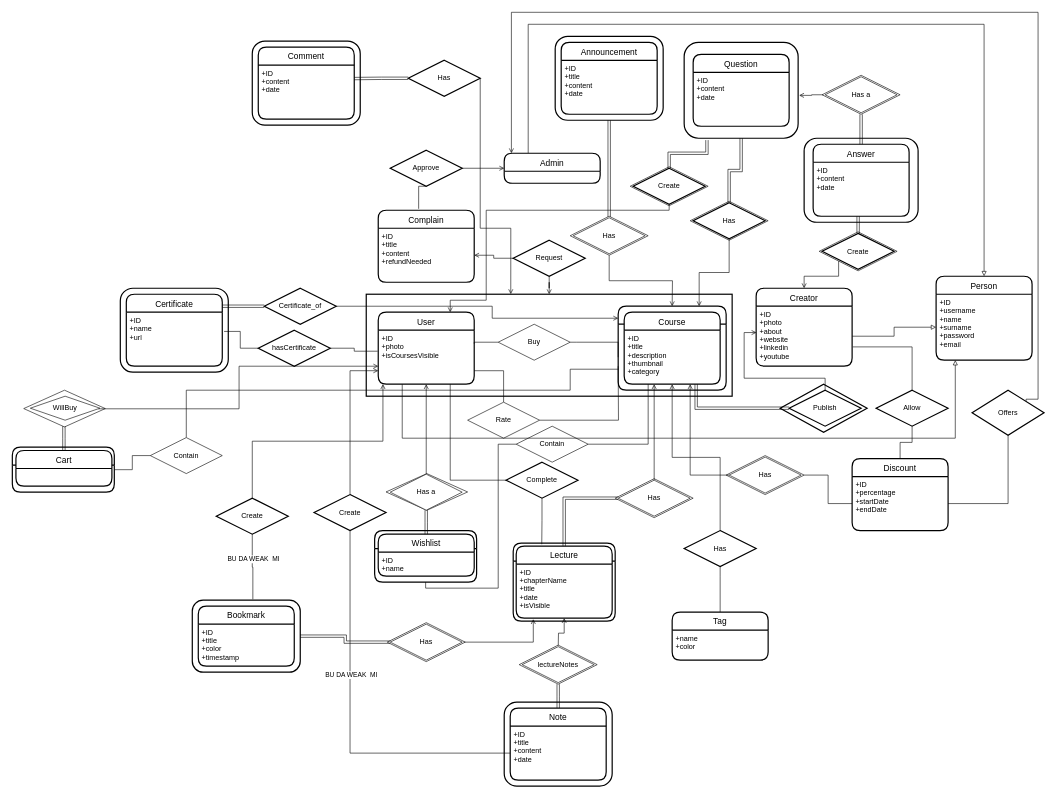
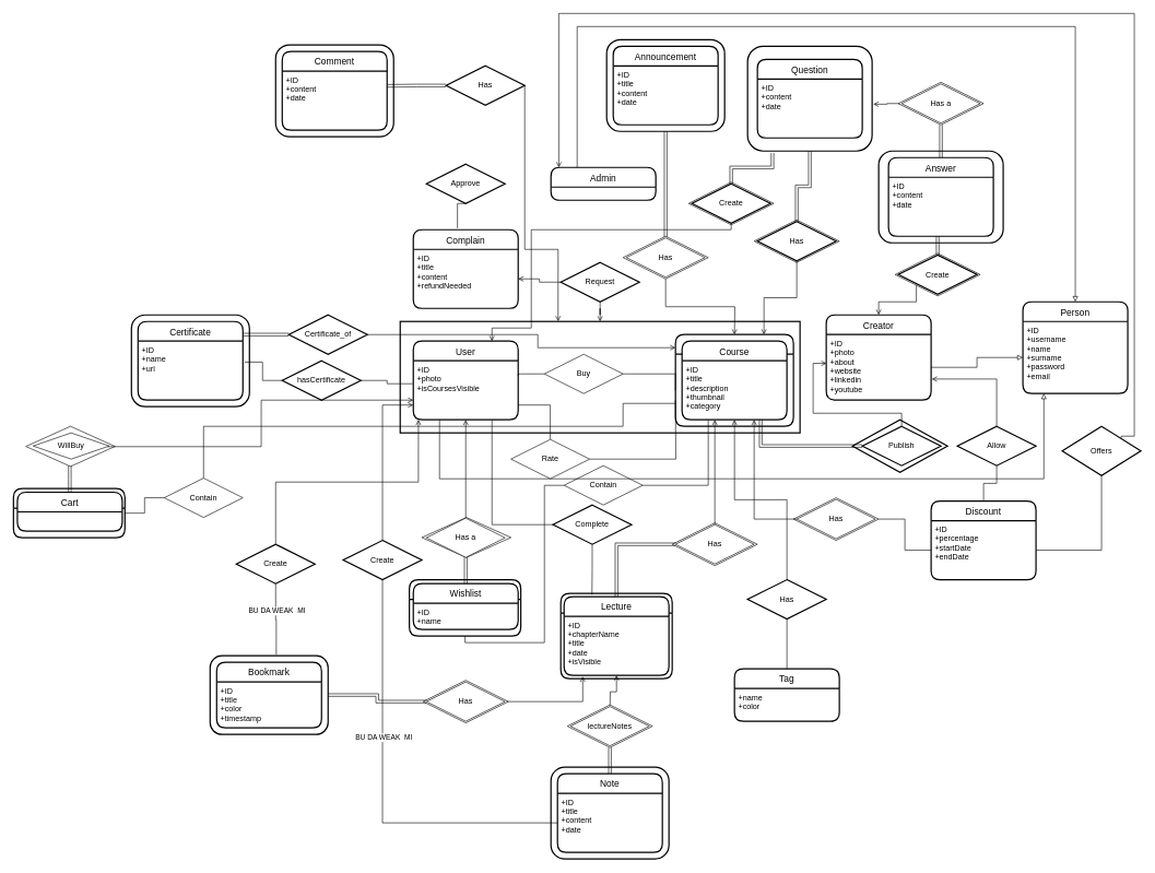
- <mxCell id="75" style="edgeStyle=orthogonalEdgeStyle;rounded=0;orthogonalLoop=1;jettySize=auto;html=1;exitX=1;exitY=0.5;exitDx=0;exitDy=0;entryX=0;entryY=0.5;entryDx=0;entryDy=0;endArrow=open;endFill=0;" parent="1" source="77" target="28" edge="1"><mxGeometry relative="1" as="geometry" /></mxCell>
- <mxCell id="118" style="edgeStyle=orthogonalEdgeStyle;rounded=0;orthogonalLoop=1;jettySize=auto;html=1;entryX=1.006;entryY=0.678;entryDx=0;entryDy=0;entryPerimeter=0;endArrow=none;endFill=0;" parent="1" source="120" target="26" edge="1"><mxGeometry relative="1" as="geometry"><Array as="points"><mxPoint x="1520" y="578" /></Array></mxGeometry></mxCell>
+ <mxCell id="118" style="edgeStyle=orthogonalEdgeStyle;rounded=0;orthogonalLoop=1;jettySize=auto;html=1;entryX=1.006;entryY=0.678;entryDx=0;entryDy=0;entryPerimeter=0;endArrow=open;endFill=0;" parent="1" source="120" target="26" edge="1"><mxGeometry relative="1" as="geometry"><Array as="points"><mxPoint x="1520" y="578" /></Array></mxGeometry></mxCell>
